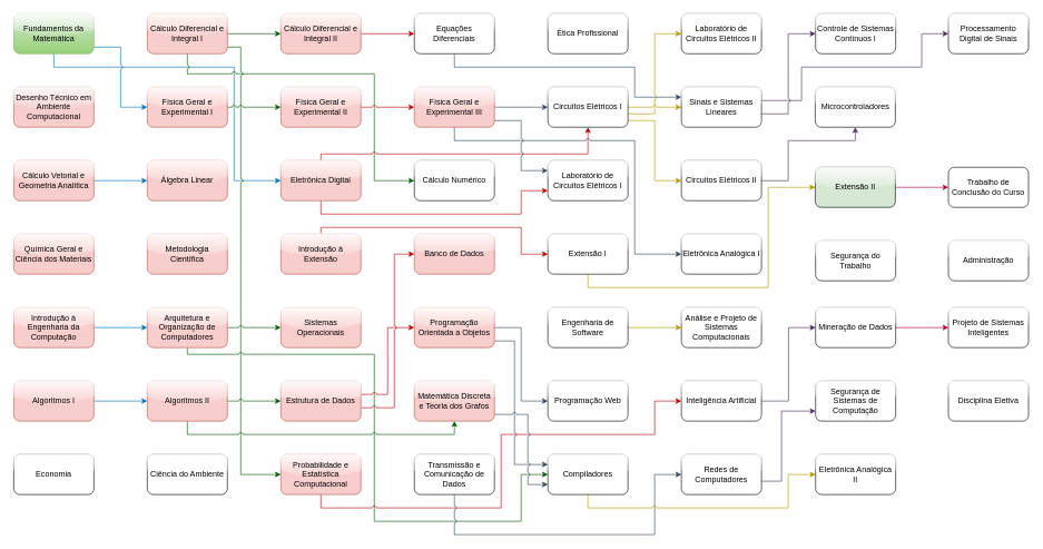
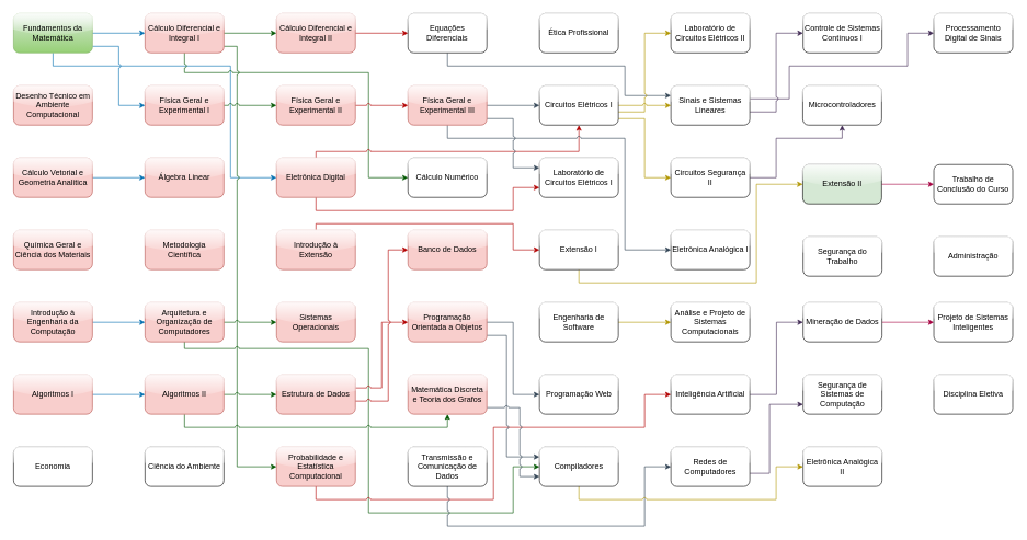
+ <mxCell id="2" style="edgeStyle=orthogonalEdgeStyle;rounded=0;orthogonalLoop=1;jettySize=auto;html=1;entryX=0;entryY=0.5;entryDx=0;entryDy=0;fillColor=#1ba1e2;strokeColor=#006EAF;" parent="1" source="5" target="18" edge="1"><mxGeometry relative="1" as="geometry" /></mxCell>
- <mxCell id="78" value="Circuitos Elétricos II" style="rounded=1;whiteSpace=wrap;html=1;glass=1;" parent="1" vertex="1"><mxGeometry x="1020" y="240" width="120" height="60" as="geometry" /></mxCell>
+ <mxCell id="78" value="Circuitos Segurança II" style="rounded=1;whiteSpace=wrap;html=1;glass=1;" parent="1" vertex="1"><mxGeometry x="1020" y="240" width="120" height="60" as="geometry" /></mxCell>
